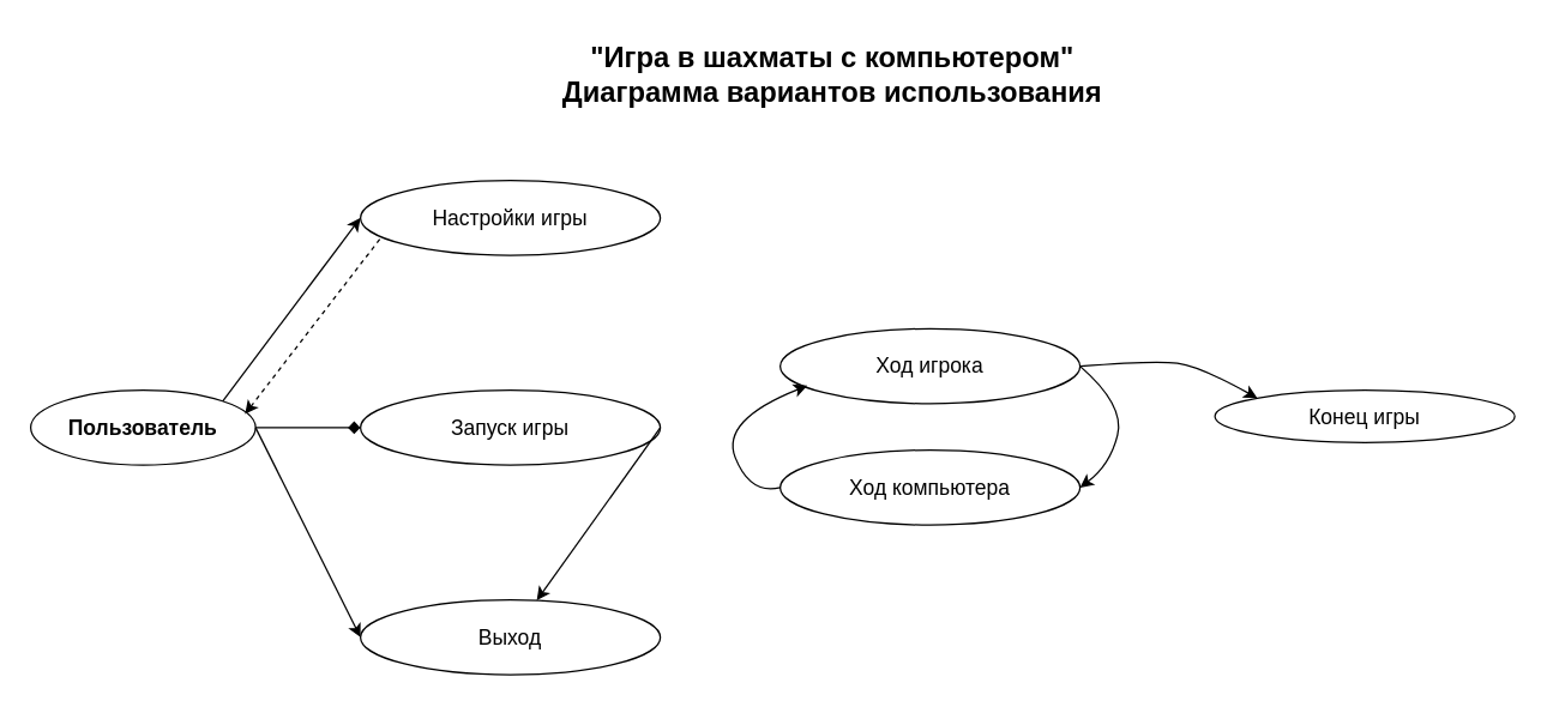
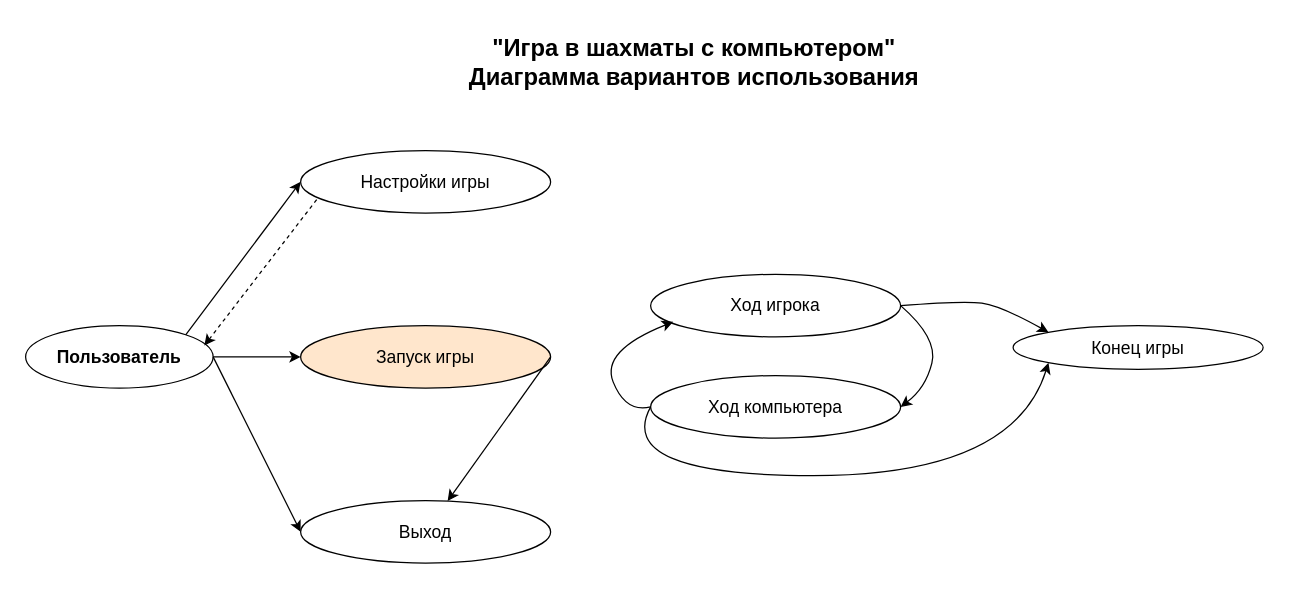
- <mxCell id="13" value="" style="endArrow=diamond;html=1;rounded=0;sketch=0;fontSize=19;strokeColor=default;strokeWidth=1;entryX=0;entryY=0.5;entryDx=0;entryDy=0;exitX=1;exitY=0.5;exitDx=0;exitDy=0;" edge="1" parent="1" source="2" target="5"><mxGeometry width="50" height="50" relative="1" as="geometry"><mxPoint x="380" y="400" as="sourcePoint" /><mxPoint x="430" y="350" as="targetPoint" /></mxGeometry></mxCell>
+ <mxCell id="13" value="" style="endArrow=classic;html=1;rounded=0;sketch=0;fontSize=19;strokeColor=default;strokeWidth=1;entryX=0;entryY=0.5;entryDx=0;entryDy=0;exitX=1;exitY=0.5;exitDx=0;exitDy=0;" edge="1" parent="1" source="2" target="5"><mxGeometry width="50" height="50" relative="1" as="geometry"><mxPoint x="380" y="400" as="sourcePoint" /><mxPoint x="430" y="350" as="targetPoint" /></mxGeometry></mxCell>
- <mxCell id="5" value="&lt;span style=&quot;font-size: 14px;&quot;&gt;Запуск игры&lt;/span&gt;" style="ellipse;whiteSpace=wrap;html=1;" vertex="1" parent="1"><mxGeometry x="240" y="260" width="200" height="50" as="geometry" /></mxCell>
+ <mxCell id="5" value="&lt;span style=&quot;font-size: 14px;&quot;&gt;Запуск игры&lt;/span&gt;" style="ellipse;whiteSpace=wrap;html=1;fillColor=#ffe6cc;" vertex="1" parent="1"><mxGeometry x="240" y="260" width="200" height="50" as="geometry" /></mxCell>
+ <mxCell id="18" value="" style="curved=1;endArrow=classic;html=1;rounded=0;sketch=0;fontSize=19;strokeColor=default;strokeWidth=1;entryX=0;entryY=1;entryDx=0;entryDy=0;exitX=0;exitY=0.5;exitDx=0;exitDy=0;" edge="1" parent="1" source="8" target="9"><mxGeometry width="50" height="50" relative="1" as="geometry"><mxPoint x="380" y="400" as="sourcePoint" /><mxPoint x="430" y="350" as="targetPoint" /><Array as="points"><mxPoint x="490" y="380" /><mxPoint x="810" y="380" /></Array></mxGeometry></mxCell>
